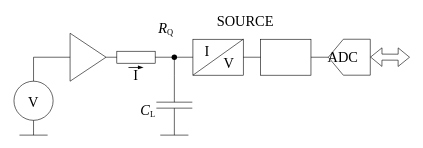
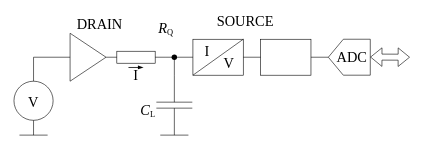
+ <mxCell id="23" value="&lt;font face=&quot;IBM Plex Sans&quot; style=&quot;font-size: 24px;&quot;&gt;DRAIN&lt;/font&gt;" style="text;html=1;strokeColor=none;fillColor=none;align=center;verticalAlign=middle;whiteSpace=wrap;rounded=0;shadow=0;" parent="1" vertex="1"><mxGeometry x="129" y="25" width="72.5" height="30" as="geometry" /></mxCell>
- <mxCell id="21" value="&lt;font face=&quot;IBM Plex Sans&quot; style=&quot;font-size: 24px;&quot;&gt;ADC&lt;/font&gt;" style="text;html=1;strokeColor=none;fillColor=none;align=center;verticalAlign=middle;whiteSpace=wrap;rounded=0;shadow=0;" parent="1" vertex="1"><mxGeometry x="552.5" y="80" width="37" height="30" as="geometry" /></mxCell>
+ <mxCell id="21" value="&lt;font face=&quot;IBM Plex Sans&quot; style=&quot;font-size: 24px;&quot;&gt;ADC&lt;/font&gt;" style="text;html=1;strokeColor=none;fillColor=none;align=center;verticalAlign=middle;whiteSpace=wrap;rounded=0;shadow=0;" parent="1" vertex="1"><mxGeometry x="567.5" y="80" width="37" height="30" as="geometry" /></mxCell>
